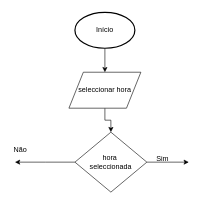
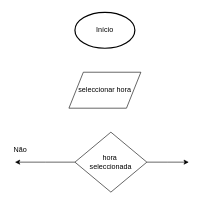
- <mxCell id="2" style="edgeStyle=orthogonalEdgeStyle;rounded=0;orthogonalLoop=1;jettySize=auto;html=1;exitX=0.5;exitY=1;exitDx=0;exitDy=0;exitPerimeter=0;" edge="1" parent="1" source="3" target="5"><mxGeometry relative="1" as="geometry" /></mxCell>
- <mxCell id="4" style="edgeStyle=orthogonalEdgeStyle;rounded=0;orthogonalLoop=1;jettySize=auto;html=1;exitX=0.5;exitY=1;exitDx=0;exitDy=0;" edge="1" parent="1" source="5" target="8"><mxGeometry relative="1" as="geometry" /></mxCell>
- <mxCell id="10" value="Sim" style="text;html=1;resizable=0;points=[];autosize=1;align=left;verticalAlign=top;spacingTop=-4;" vertex="1" parent="1"><mxGeometry x="258" y="255" width="40" height="20" as="geometry" /></mxCell>
